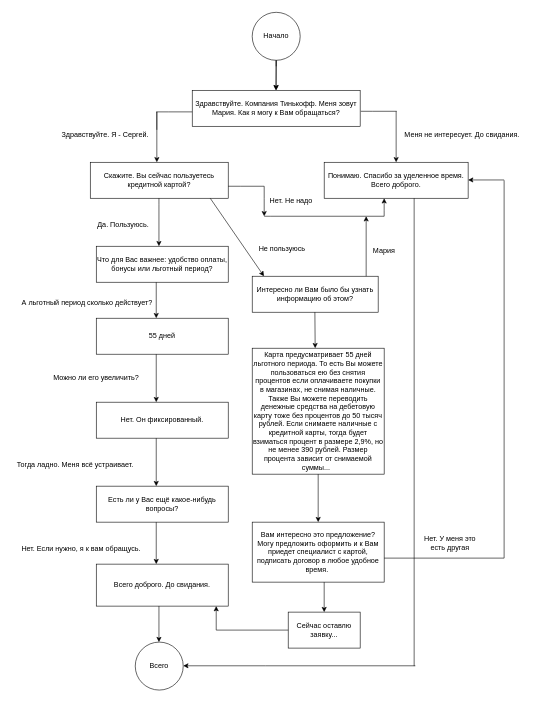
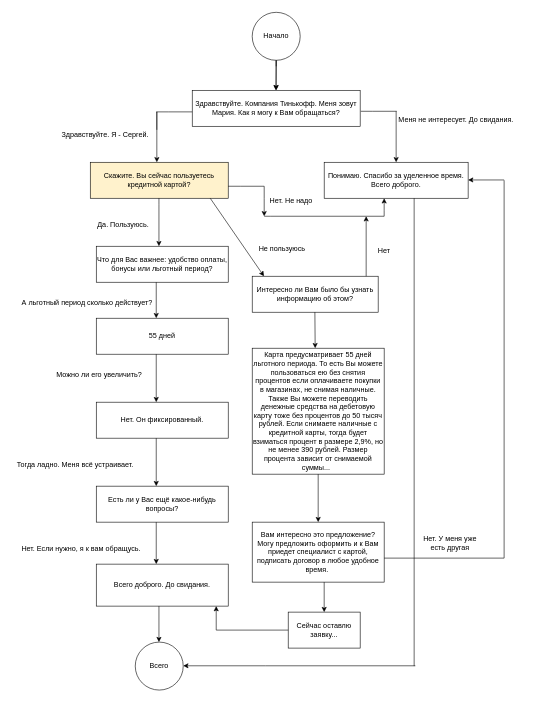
- <mxCell id="11" value="Меня не интересует. До свидания." style="text;html=1;align=center;verticalAlign=middle;whiteSpace=wrap;rounded=0;" vertex="1" parent="1"><mxGeometry x="660" y="210" width="220" height="30" as="geometry" /></mxCell>
+ <mxCell id="11" value="Меня не интересует. До свидания." style="text;html=1;align=center;verticalAlign=middle;whiteSpace=wrap;rounded=0;" vertex="1" parent="1"><mxGeometry x="650" y="185" width="220" height="30" as="geometry" /></mxCell>
- <mxCell id="12" value="Скажите. Вы сейчас пользуетесь кредитной картой?" style="rounded=0;whiteSpace=wrap;html=1;" vertex="1" parent="1"><mxGeometry x="150" y="270" width="230" height="60" as="geometry" /></mxCell>
+ <mxCell id="12" value="Скажите. Вы сейчас пользуетесь кредитной картой?" style="rounded=0;whiteSpace=wrap;html=1;fillColor=#fff2cc;" vertex="1" parent="1"><mxGeometry x="150" y="270" width="230" height="60" as="geometry" /></mxCell>
- <mxCell id="43" value="Мария" style="text;html=1;align=center;verticalAlign=middle;whiteSpace=wrap;rounded=0;" vertex="1" parent="1"><mxGeometry x="610" y="402" width="60" height="30" as="geometry" /></mxCell>
+ <mxCell id="43" value="Нет" style="text;html=1;align=center;verticalAlign=middle;whiteSpace=wrap;rounded=0;" vertex="1" parent="1"><mxGeometry x="610" y="402" width="60" height="30" as="geometry" /></mxCell>
- <mxCell id="26" value="Можно ли его увеличить?" style="text;html=1;align=center;verticalAlign=middle;whiteSpace=wrap;rounded=0;" vertex="1" parent="1"><mxGeometry x="65" y="615" width="190" height="30" as="geometry" /></mxCell>
+ <mxCell id="26" value="Можно ли его увеличить?" style="text;html=1;align=center;verticalAlign=middle;whiteSpace=wrap;rounded=0;" vertex="1" parent="1"><mxGeometry x="70" y="610" width="190" height="30" as="geometry" /></mxCell>
- <mxCell id="48" value="Нет. У меня это есть другая" style="text;html=1;align=center;verticalAlign=middle;whiteSpace=wrap;rounded=0;" vertex="1" parent="1"><mxGeometry x="700" y="890" width="100" height="30" as="geometry" /></mxCell>
+ <mxCell id="48" value="Нет. У меня уже есть другая" style="text;html=1;align=center;verticalAlign=middle;whiteSpace=wrap;rounded=0;" vertex="1" parent="1"><mxGeometry x="700" y="890" width="100" height="30" as="geometry" /></mxCell>
